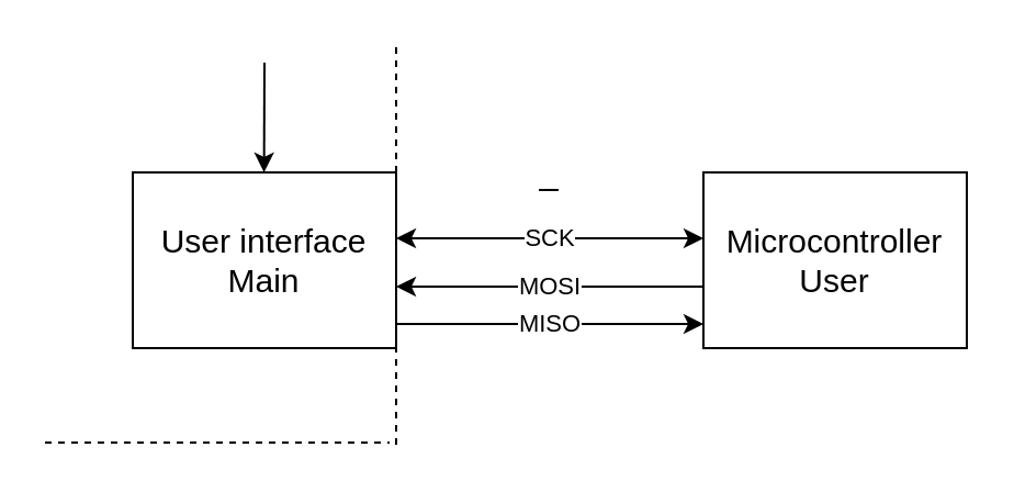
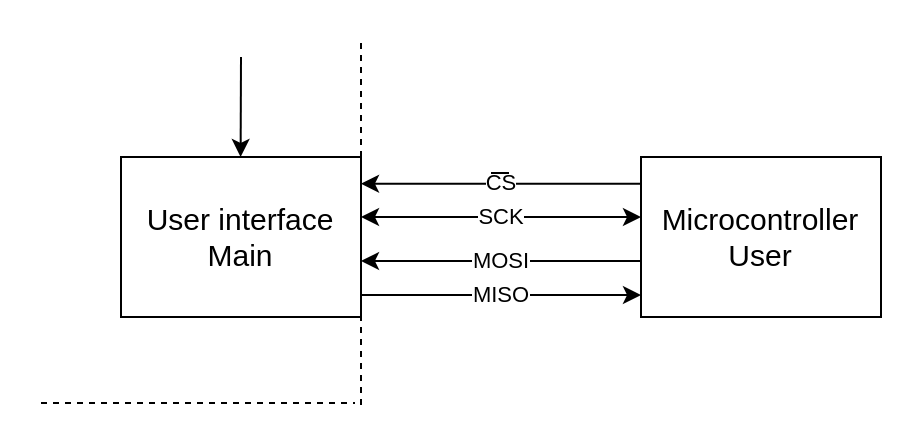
+ <mxCell id="4" value="CS" style="endArrow=classic;html=1;rounded=0;exitX=0;exitY=0.167;exitDx=0;exitDy=0;exitPerimeter=0;entryX=1;entryY=0.167;entryDx=0;entryDy=0;entryPerimeter=0;" parent="1" source="3" target="2" edge="1"><mxGeometry width="50" height="50" relative="1" as="geometry"><mxPoint x="230" y="178" as="sourcePoint" /><mxPoint x="280" y="128" as="targetPoint" /></mxGeometry></mxCell>
